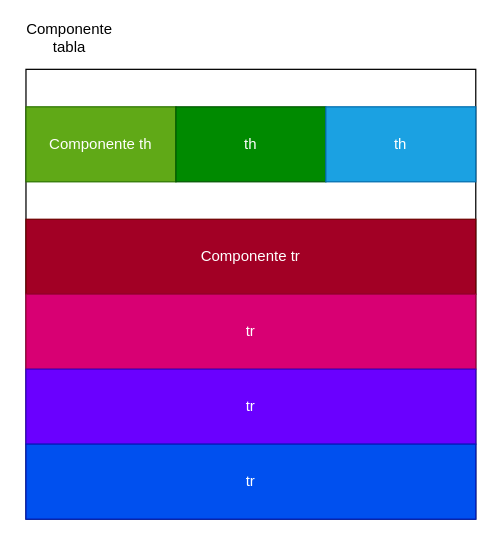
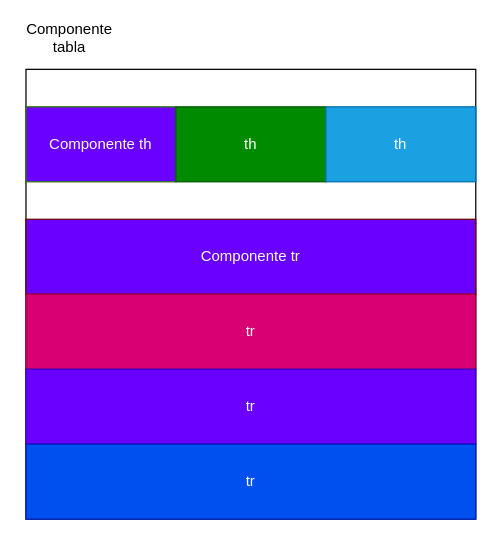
- <mxCell id="3" value="Componente th" style="rounded=0;whiteSpace=wrap;html=1;fillColor=#60a917;strokeColor=#2D7600;fontColor=#ffffff;" vertex="1" parent="1"><mxGeometry x="20" y="85" width="120" height="60" as="geometry" /></mxCell>
+ <mxCell id="3" value="Componente th" style="rounded=0;whiteSpace=wrap;html=1;fillColor=#6a00ff;strokeColor=#2D7600;fontColor=#ffffff;" vertex="1" parent="1"><mxGeometry x="20" y="85" width="120" height="60" as="geometry" /></mxCell>
- <mxCell id="6" value="Componente tr" style="rounded=0;whiteSpace=wrap;html=1;fillColor=#a20025;strokeColor=#6F0000;fontColor=#ffffff;" vertex="1" parent="1"><mxGeometry x="20" y="175" width="360" height="60" as="geometry" /></mxCell>
+ <mxCell id="6" value="Componente tr" style="rounded=0;whiteSpace=wrap;html=1;fillColor=#6a00ff;strokeColor=#6F0000;fontColor=#ffffff;" vertex="1" parent="1"><mxGeometry x="20" y="175" width="360" height="60" as="geometry" /></mxCell>
